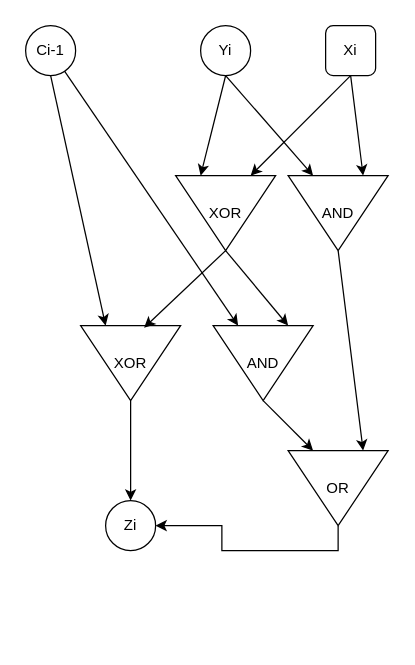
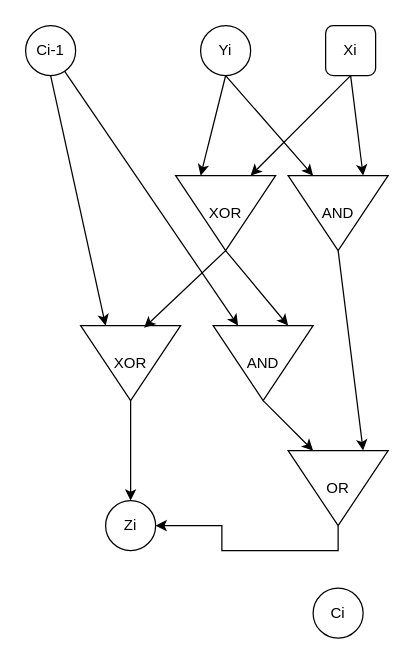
+ <mxCell id="23" value="Ci" style="ellipse;whiteSpace=wrap;html=1;" vertex="1" parent="1"><mxGeometry x="250" y="470" width="40" height="40" as="geometry" /></mxCell>
